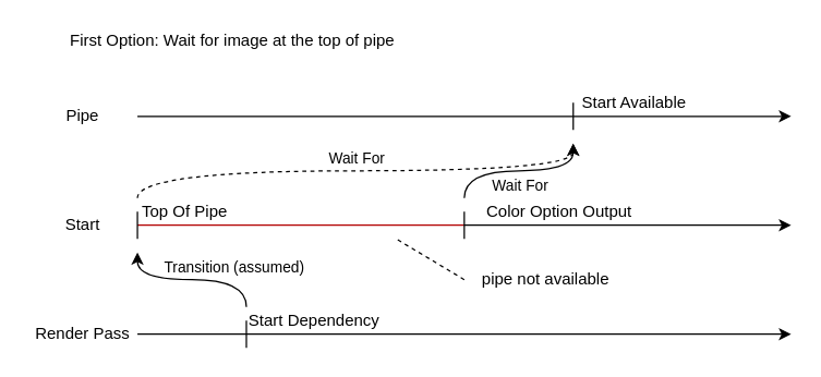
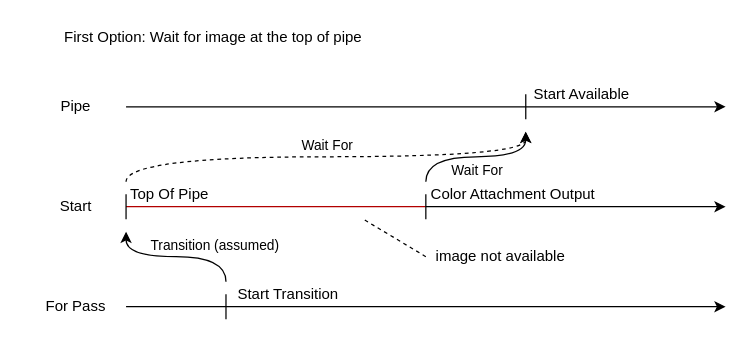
- <mxCell id="11" value="Color Option Output" style="text;html=1;align=center;verticalAlign=middle;whiteSpace=wrap;rounded=0;" vertex="1" parent="1"><mxGeometry x="340" y="145" width="140" height="20" as="geometry" /></mxCell>
+ <mxCell id="11" value="Color Attachment Output" style="text;html=1;align=center;verticalAlign=middle;whiteSpace=wrap;rounded=0;" vertex="1" parent="1"><mxGeometry x="340" y="145" width="140" height="20" as="geometry" /></mxCell>
- <mxCell id="24" value="pipe not available" style="text;html=1;align=center;verticalAlign=middle;whiteSpace=wrap;rounded=0;" vertex="1" parent="1"><mxGeometry x="340" y="195" width="120" height="20" as="geometry" /></mxCell>
+ <mxCell id="24" value="image not available" style="text;html=1;align=center;verticalAlign=middle;whiteSpace=wrap;rounded=0;" vertex="1" parent="1"><mxGeometry x="340" y="195" width="120" height="20" as="geometry" /></mxCell>
- <mxCell id="17" value="Start Dependency" style="text;html=1;align=center;verticalAlign=middle;whiteSpace=wrap;rounded=0;" vertex="1" parent="1"><mxGeometry x="180" y="225" width="100" height="20" as="geometry" /></mxCell>
+ <mxCell id="17" value="Start Transition" style="text;html=1;align=center;verticalAlign=middle;whiteSpace=wrap;rounded=0;" vertex="1" parent="1"><mxGeometry x="180" y="225" width="100" height="20" as="geometry" /></mxCell>
- <mxCell id="7" value="Render Pass" style="text;html=1;align=center;verticalAlign=middle;whiteSpace=wrap;rounded=0;" vertex="1" parent="1"><mxGeometry x="20" y="235" width="80" height="20" as="geometry" /></mxCell>
+ <mxCell id="7" value="For Pass" style="text;html=1;align=center;verticalAlign=middle;whiteSpace=wrap;rounded=0;" vertex="1" parent="1"><mxGeometry x="20" y="235" width="80" height="20" as="geometry" /></mxCell>
